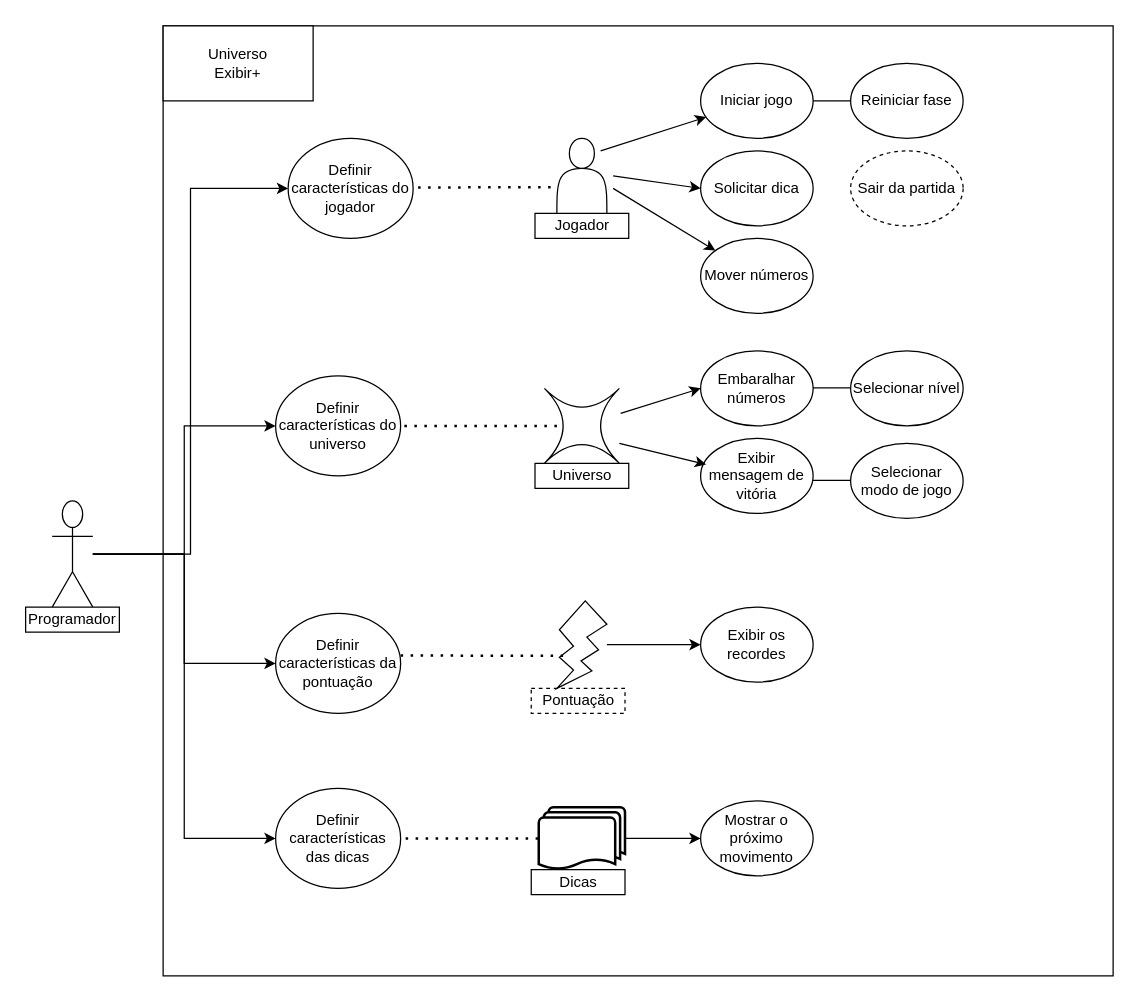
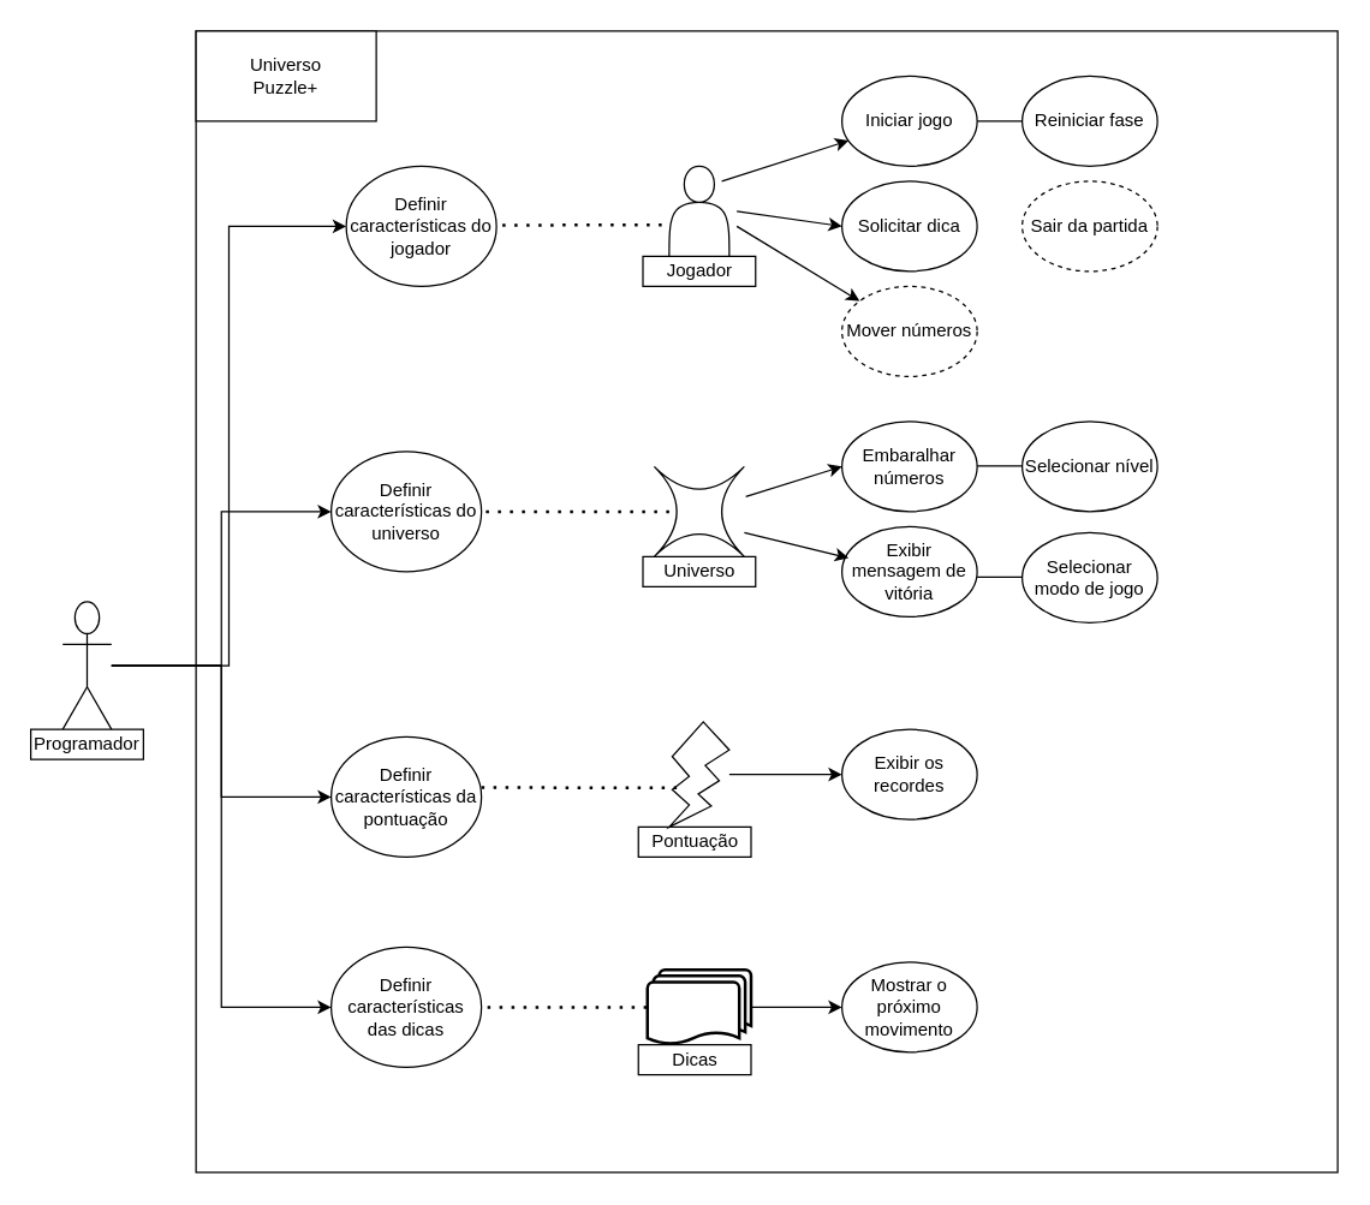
- <mxCell id="3" value="Universo&lt;br&gt;Exibir+" style="rounded=0;whiteSpace=wrap;html=1;" vertex="1" parent="1"><mxGeometry x="130" y="20" width="120" height="60" as="geometry" /></mxCell>
+ <mxCell id="3" value="Universo&lt;br&gt;Puzzle+" style="rounded=0;whiteSpace=wrap;html=1;" vertex="1" parent="1"><mxGeometry x="130" y="20" width="120" height="60" as="geometry" /></mxCell>
- <mxCell id="9" value="Mover números" style="ellipse;whiteSpace=wrap;html=1;" vertex="1" parent="1"><mxGeometry x="560" y="190" width="90" height="60" as="geometry" /></mxCell>
+ <mxCell id="9" value="Mover números" style="ellipse;whiteSpace=wrap;html=1;dashed=1;" vertex="1" parent="1"><mxGeometry x="560" y="190" width="90" height="60" as="geometry" /></mxCell>
- <mxCell id="28" value="Pontuação" style="rounded=0;whiteSpace=wrap;html=1;dashed=1;" vertex="1" parent="1"><mxGeometry x="424.5" y="550" width="75" height="20" as="geometry" /></mxCell>
+ <mxCell id="28" value="Pontuação" style="rounded=0;whiteSpace=wrap;html=1;" vertex="1" parent="1"><mxGeometry x="424.5" y="550" width="75" height="20" as="geometry" /></mxCell>
